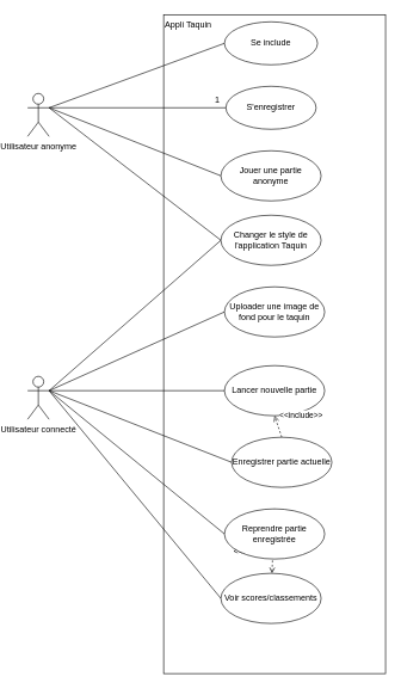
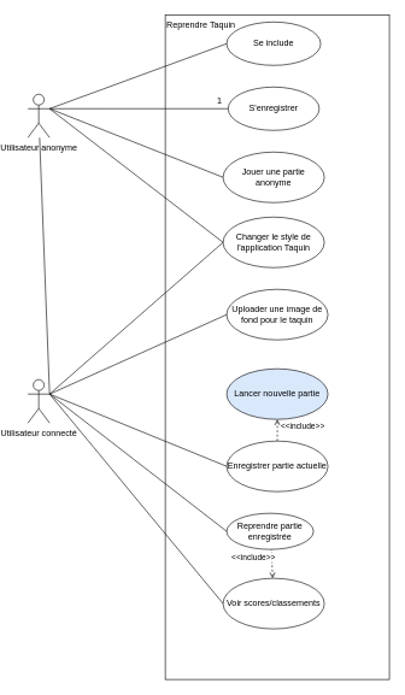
- <mxCell id="2" value="&lt;div&gt;Appli Taquin&lt;/div&gt;" style="html=1;align=left;verticalAlign=top;" parent="1" vertex="1"><mxGeometry x="210" y="20" width="310" height="920" as="geometry" /></mxCell>
+ <mxCell id="2" value="&lt;div&gt;Reprendre Taquin&lt;/div&gt;" style="html=1;align=left;verticalAlign=top;" parent="1" vertex="1"><mxGeometry x="210" y="20" width="310" height="920" as="geometry" /></mxCell>
- <mxCell id="8" style="rounded=0;orthogonalLoop=1;jettySize=auto;html=1;exitX=1;exitY=0.333;exitDx=0;exitDy=0;exitPerimeter=0;entryX=0;entryY=0.5;entryDx=0;entryDy=0;endArrow=none;endFill=0;" edge="1" parent="1" source="12" target="18"><mxGeometry relative="1" as="geometry" /></mxCell>
+ <mxCell id="8" style="rounded=0;orthogonalLoop=1;jettySize=auto;html=1;exitX=1;exitY=0.333;exitDx=0;exitDy=0;exitPerimeter=0;endArrow=none;endFill=0;" edge="1" parent="1" source="12" target="5"><mxGeometry relative="1" as="geometry" /></mxCell>
- <mxCell id="18" value="&lt;div&gt;Lancer nouvelle partie&lt;br&gt;&lt;/div&gt;" style="ellipse;whiteSpace=wrap;html=1;align=center;" vertex="1" parent="1"><mxGeometry x="295" y="510" width="140" height="70" as="geometry" /></mxCell>
+ <mxCell id="18" value="&lt;div&gt;Lancer nouvelle partie&lt;br&gt;&lt;/div&gt;" style="ellipse;whiteSpace=wrap;html=1;align=center;fillColor=#dae8fc;" vertex="1" parent="1"><mxGeometry x="295" y="510" width="140" height="70" as="geometry" /></mxCell>
- <mxCell id="20" value="Enregistrer partie actuelle" style="ellipse;whiteSpace=wrap;html=1;align=center;" vertex="1" parent="1"><mxGeometry x="305" y="610" width="140" height="70" as="geometry" /></mxCell>
+ <mxCell id="20" value="Enregistrer partie actuelle" style="ellipse;whiteSpace=wrap;html=1;align=center;" vertex="1" parent="1"><mxGeometry x="295" y="610" width="140" height="70" as="geometry" /></mxCell>
- <mxCell id="22" value="Reprendre partie enregistrée" style="ellipse;whiteSpace=wrap;html=1;align=center;" vertex="1" parent="1"><mxGeometry x="295" y="710" width="140" height="70" as="geometry" /></mxCell>
+ <mxCell id="22" value="Reprendre partie enregistrée" style="ellipse;whiteSpace=wrap;html=1;align=center;" vertex="1" parent="1"><mxGeometry x="295" y="710" width="120" height="50" as="geometry" /></mxCell>
